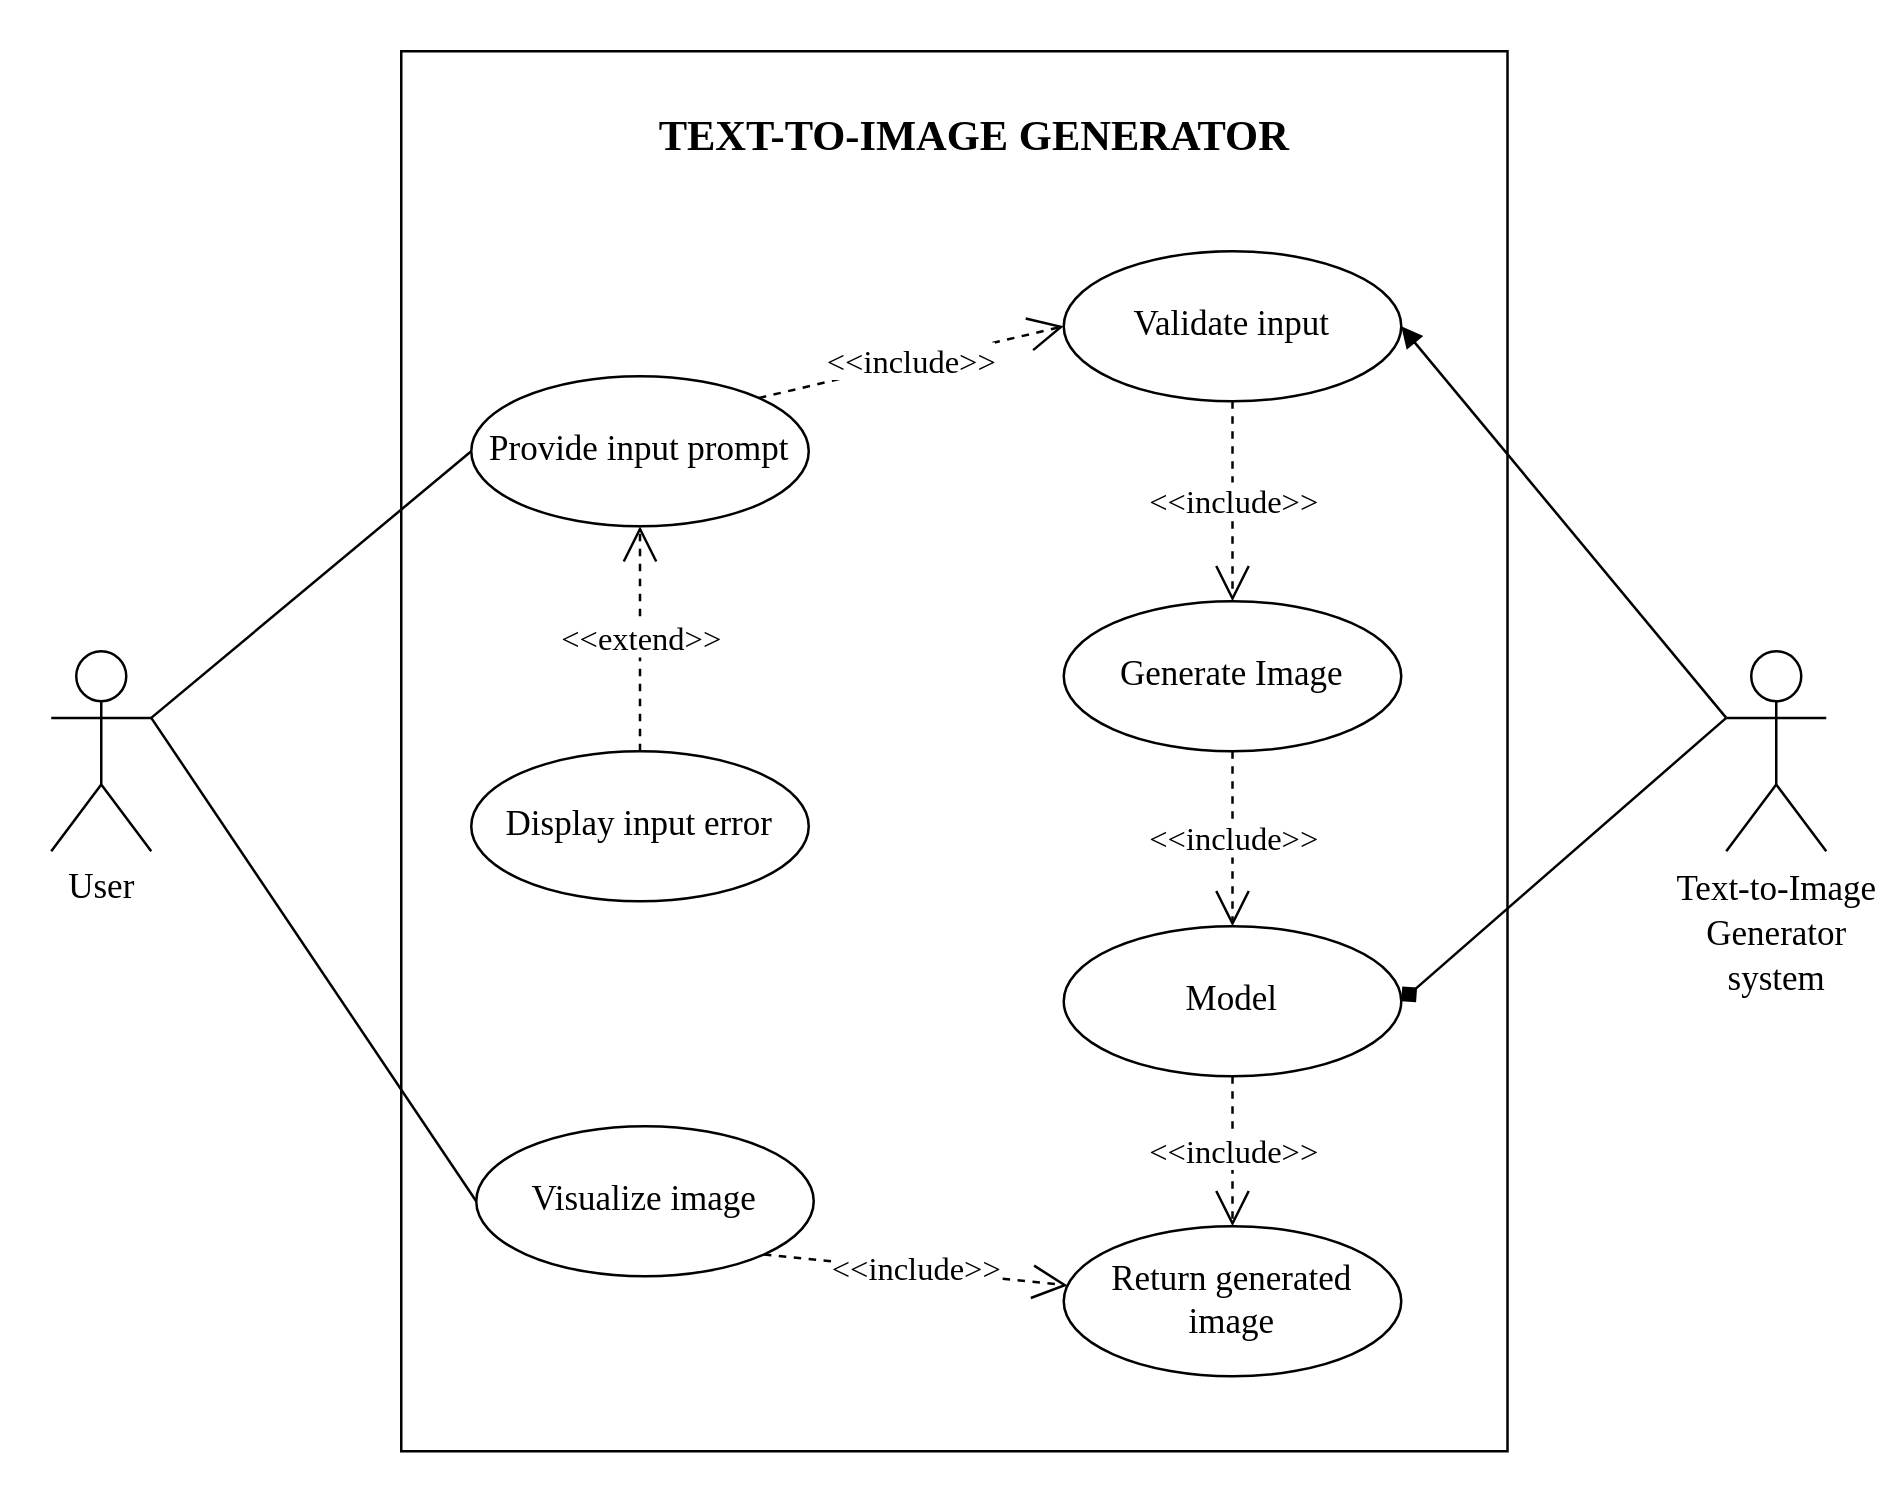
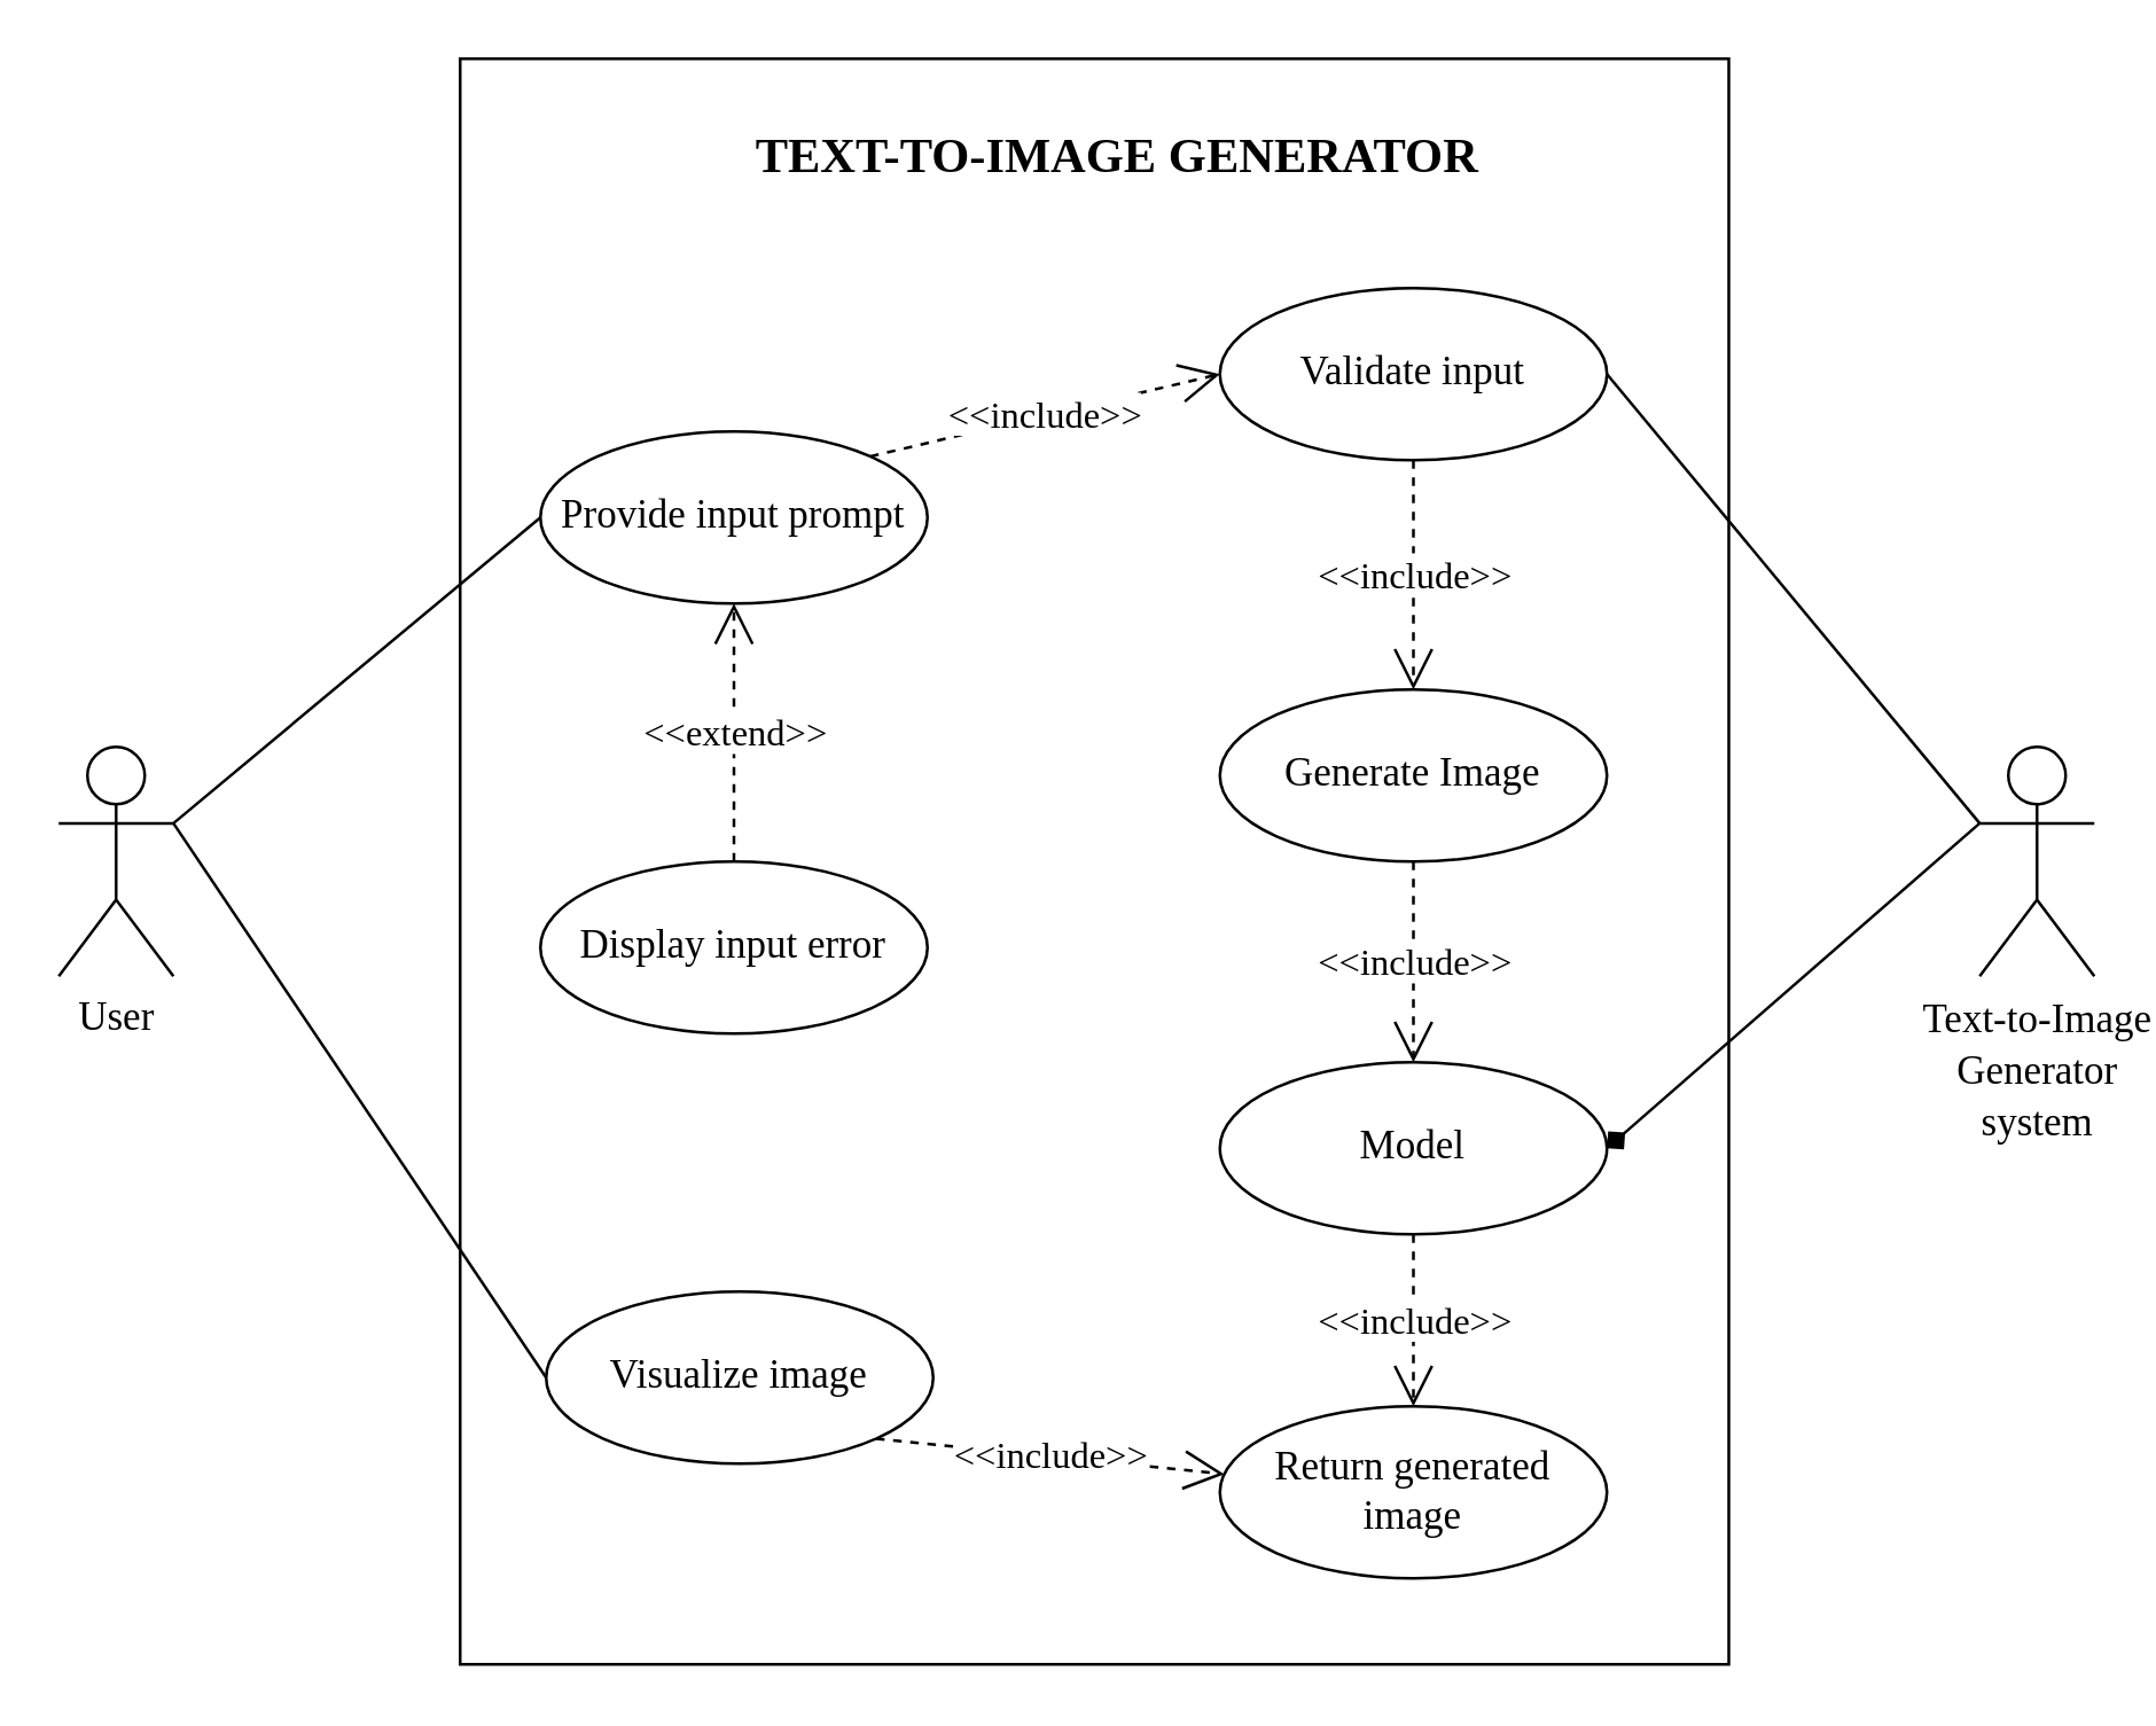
- <mxCell id="22" value="" style="endArrow=block;html=1;rounded=0;exitX=0;exitY=0.333;exitDx=0;exitDy=0;exitPerimeter=0;entryX=1;entryY=0.5;entryDx=0;entryDy=0;" edge="1" parent="1" source="3" target="7"><mxGeometry width="50" height="50" relative="1" as="geometry"><mxPoint x="720" y="280" as="sourcePoint" /><mxPoint x="542" y="389" as="targetPoint" /></mxGeometry></mxCell>
+ <mxCell id="22" value="" style="endArrow=none;html=1;rounded=0;exitX=0;exitY=0.333;exitDx=0;exitDy=0;exitPerimeter=0;entryX=1;entryY=0.5;entryDx=0;entryDy=0;" edge="1" parent="1" source="3" target="7"><mxGeometry width="50" height="50" relative="1" as="geometry"><mxPoint x="720" y="280" as="sourcePoint" /><mxPoint x="542" y="389" as="targetPoint" /></mxGeometry></mxCell>
